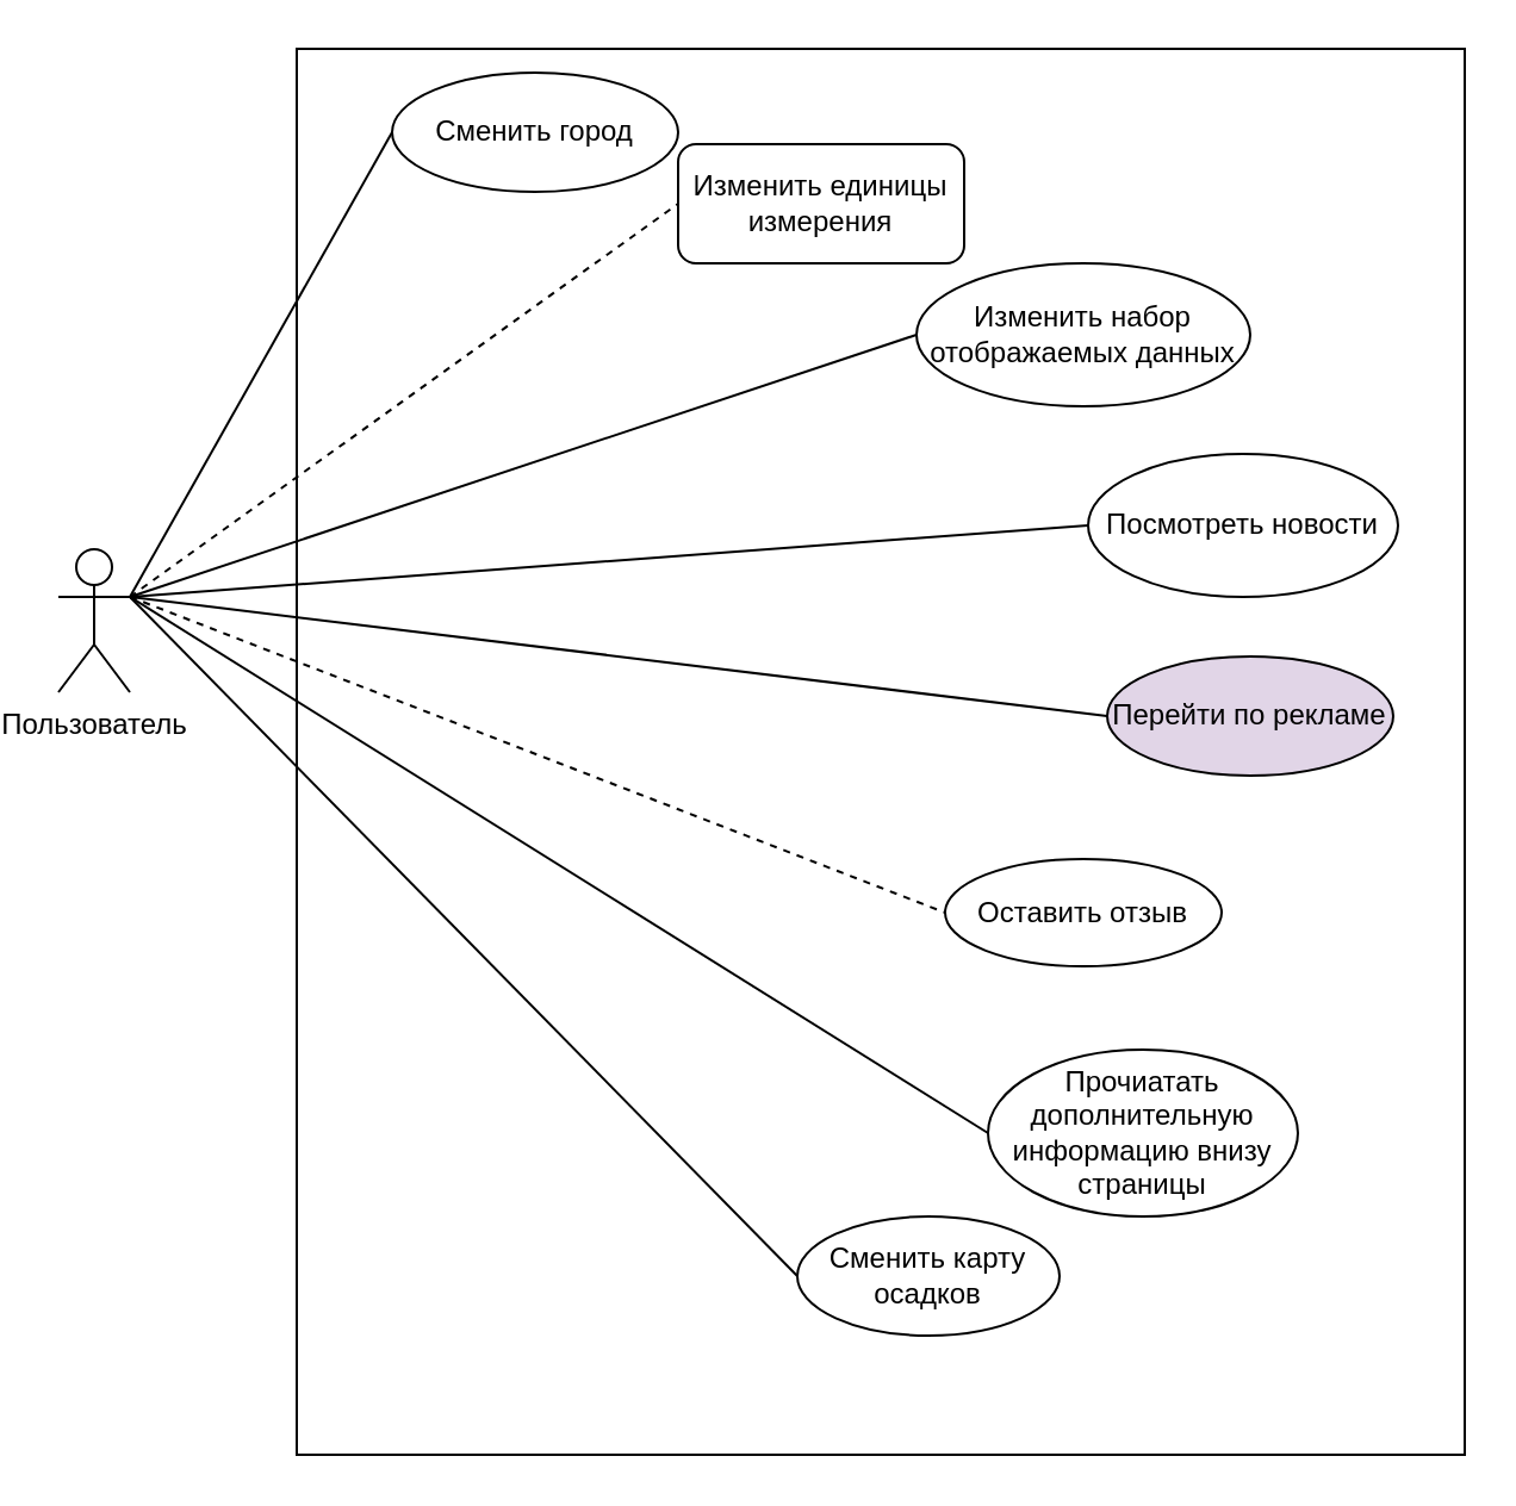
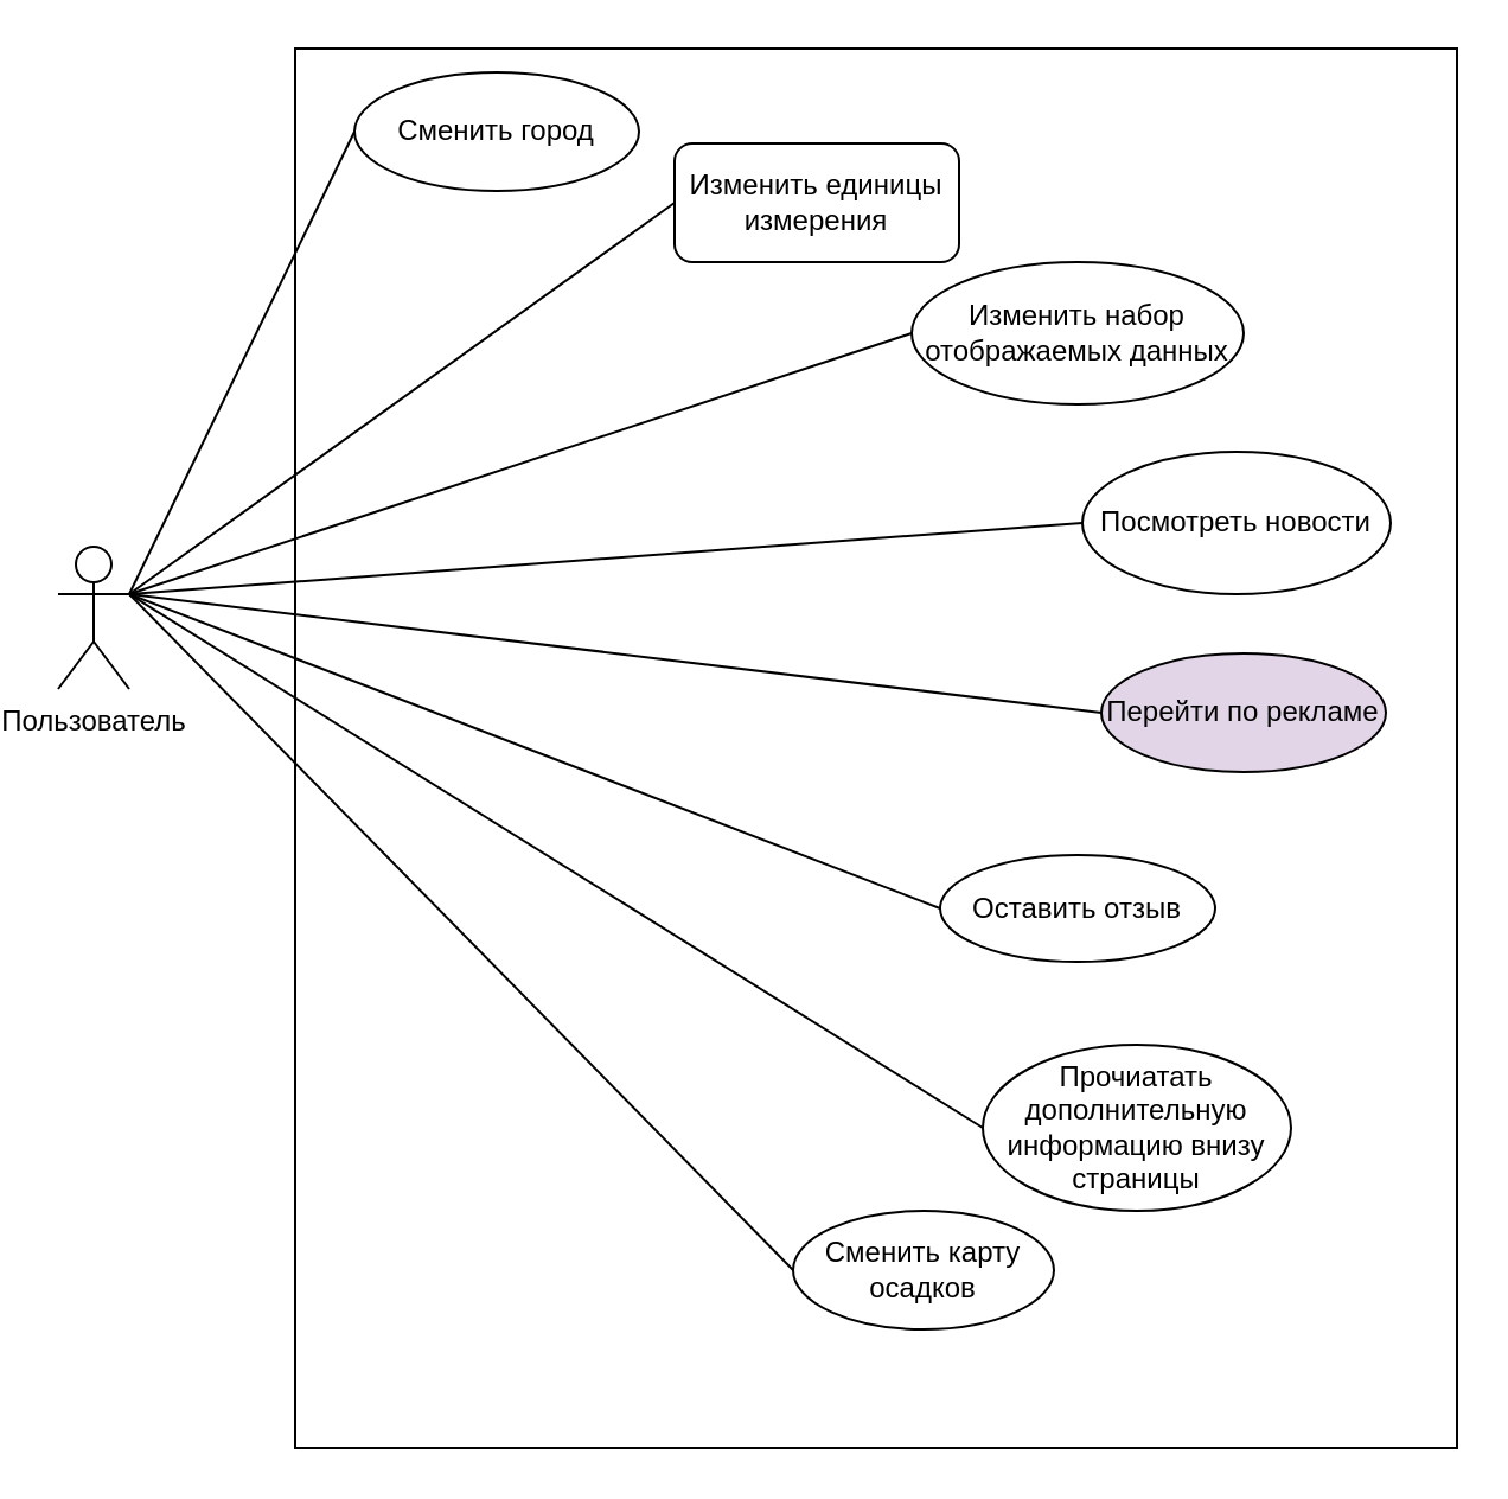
- <mxCell id="13" value="Сменить город" style="ellipse;whiteSpace=wrap;html=1;" parent="1" vertex="1"><mxGeometry x="160" y="30" width="120" height="50" as="geometry" /></mxCell>
+ <mxCell id="13" value="Сменить город" style="ellipse;whiteSpace=wrap;html=1;" parent="1" vertex="1"><mxGeometry x="145" y="30" width="120" height="50" as="geometry" /></mxCell>
- <mxCell id="8" style="rounded=0;orthogonalLoop=1;jettySize=auto;html=1;exitX=1;exitY=0.333;exitDx=0;exitDy=0;exitPerimeter=0;entryX=0;entryY=0.5;entryDx=0;entryDy=0;endArrow=none;startFill=0;dashed=1;" parent="1" source="11" target="14" edge="1"><mxGeometry relative="1" as="geometry" /></mxCell>
+ <mxCell id="8" style="rounded=0;orthogonalLoop=1;jettySize=auto;html=1;exitX=1;exitY=0.333;exitDx=0;exitDy=0;exitPerimeter=0;entryX=0;entryY=0.5;entryDx=0;entryDy=0;endArrow=none;startFill=0;" parent="1" source="11" target="14" edge="1"><mxGeometry relative="1" as="geometry" /></mxCell>
- <mxCell id="4" style="rounded=0;orthogonalLoop=1;jettySize=auto;html=1;exitX=1;exitY=0.333;exitDx=0;exitDy=0;exitPerimeter=0;entryX=0;entryY=0.5;entryDx=0;entryDy=0;endArrow=none;startFill=0;dashed=1;" parent="1" source="11" target="17" edge="1"><mxGeometry relative="1" as="geometry" /></mxCell>
+ <mxCell id="4" style="rounded=0;orthogonalLoop=1;jettySize=auto;html=1;exitX=1;exitY=0.333;exitDx=0;exitDy=0;exitPerimeter=0;entryX=0;entryY=0.5;entryDx=0;entryDy=0;endArrow=none;startFill=0;" parent="1" source="11" target="17" edge="1"><mxGeometry relative="1" as="geometry" /></mxCell>
